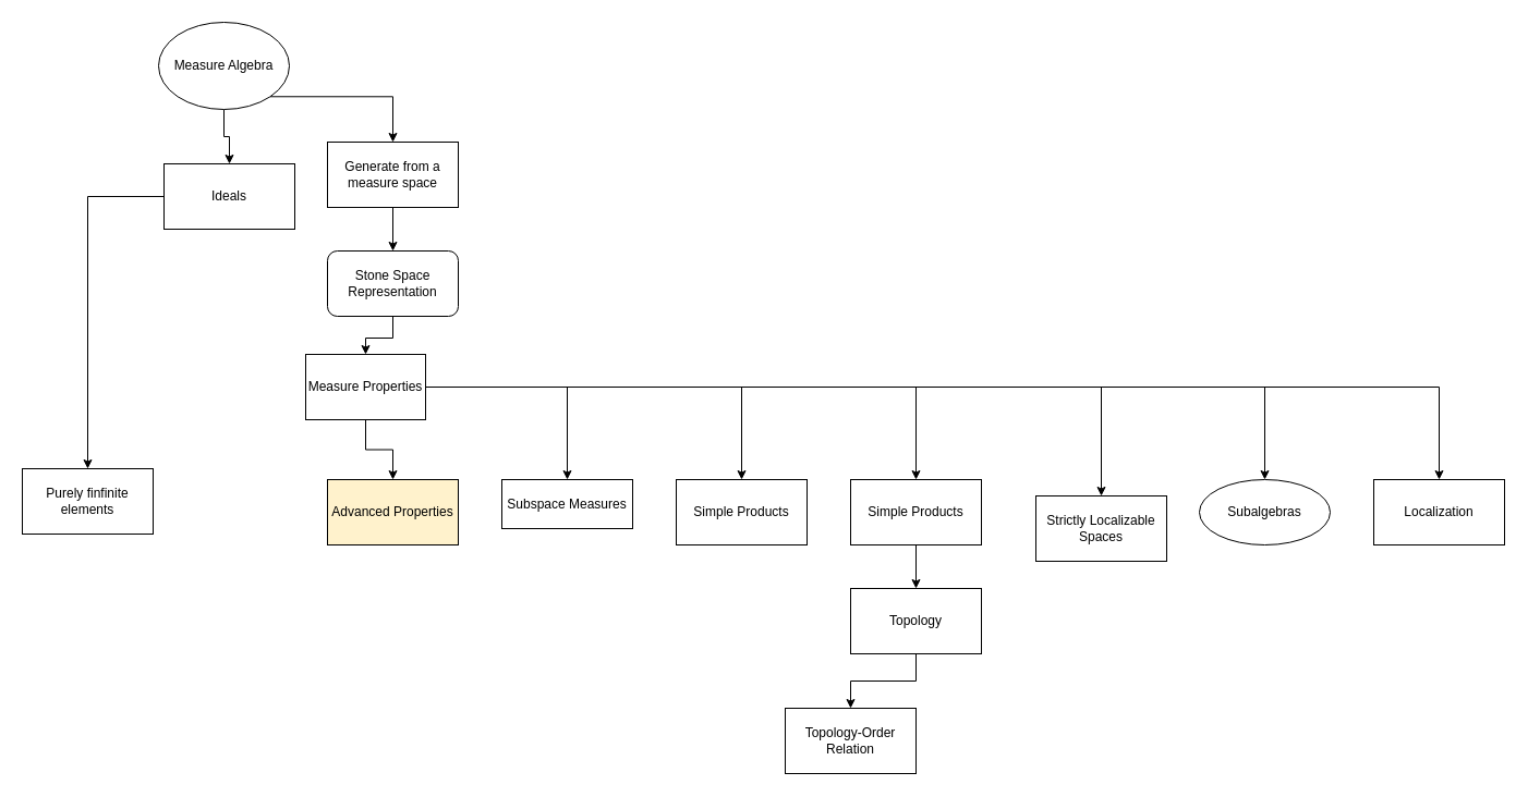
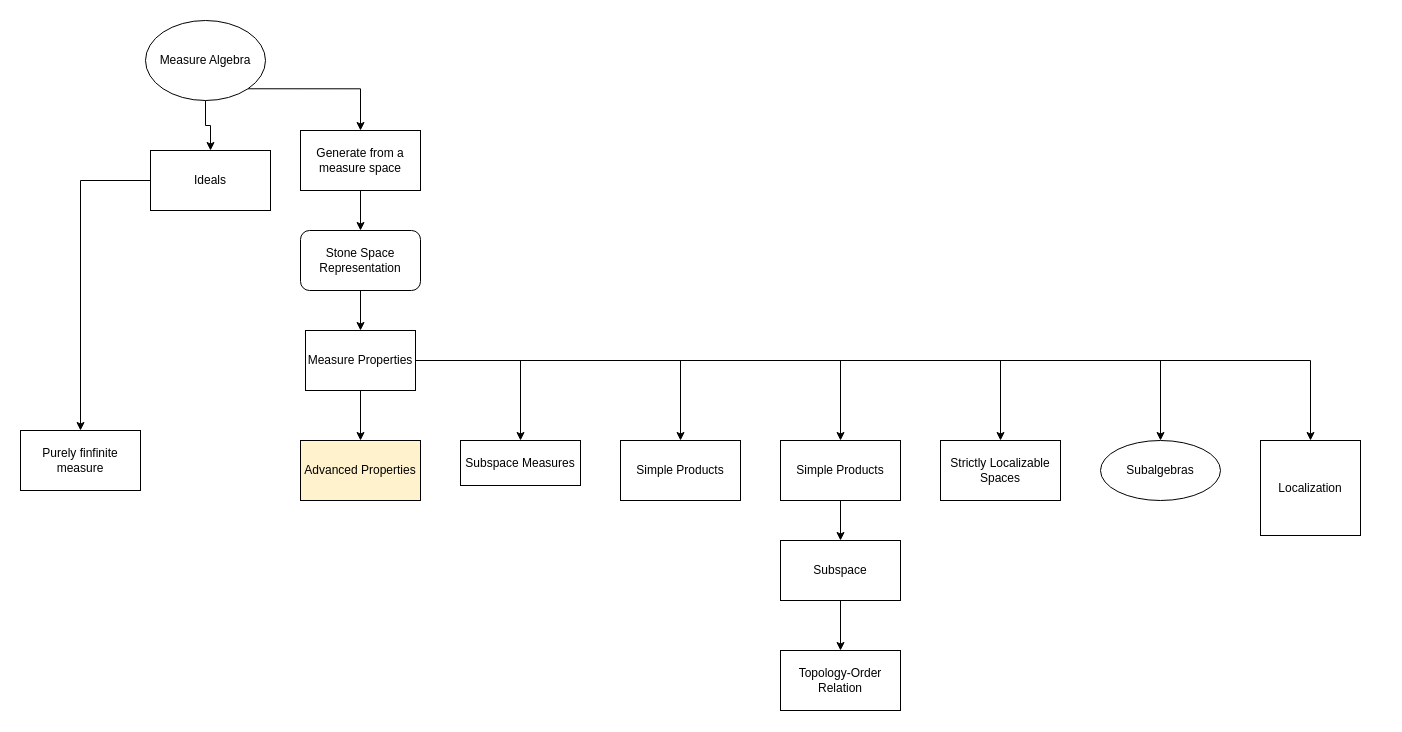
- <mxCell id="18" value="Measure Properties" style="rounded=0;whiteSpace=wrap;html=1;" vertex="1" parent="1"><mxGeometry x="280" y="325" width="110" height="60" as="geometry" /></mxCell>
+ <mxCell id="18" value="Measure Properties" style="rounded=0;whiteSpace=wrap;html=1;" vertex="1" parent="1"><mxGeometry x="305" y="330" width="110" height="60" as="geometry" /></mxCell>
- <mxCell id="27" value="Purely finfinite elements" style="rounded=0;whiteSpace=wrap;html=1;" vertex="1" parent="1"><mxGeometry x="20" y="430" width="120" height="60" as="geometry" /></mxCell>
+ <mxCell id="27" value="Purely finfinite measure" style="rounded=0;whiteSpace=wrap;html=1;" vertex="1" parent="1"><mxGeometry x="20" y="430" width="120" height="60" as="geometry" /></mxCell>
- <mxCell id="26" value="Localization" style="rounded=0;whiteSpace=wrap;html=1;" vertex="1" parent="1"><mxGeometry x="1260" y="440" width="120" height="60" as="geometry" /></mxCell>
+ <mxCell id="26" value="Localization" style="rounded=0;whiteSpace=wrap;html=1;" vertex="1" parent="1"><mxGeometry x="1260" y="440" width="100" height="95" as="geometry" /></mxCell>
- <mxCell id="24" value="Strictly Localizable Spaces" style="rounded=0;whiteSpace=wrap;html=1;" vertex="1" parent="1"><mxGeometry x="950" y="455" width="120" height="60" as="geometry" /></mxCell>
+ <mxCell id="24" value="Strictly Localizable Spaces" style="rounded=0;whiteSpace=wrap;html=1;" vertex="1" parent="1"><mxGeometry x="940" y="440" width="120" height="60" as="geometry" /></mxCell>
- <mxCell id="29" value="Topology" style="rounded=0;whiteSpace=wrap;html=1;" vertex="1" parent="1"><mxGeometry x="780" y="540" width="120" height="60" as="geometry" /></mxCell>
+ <mxCell id="29" value="Subspace" style="rounded=0;whiteSpace=wrap;html=1;" vertex="1" parent="1"><mxGeometry x="780" y="540" width="120" height="60" as="geometry" /></mxCell>
- <mxCell id="30" value="Topology-Order&lt;br&gt;Relation" style="rounded=0;whiteSpace=wrap;html=1;" vertex="1" parent="1"><mxGeometry x="720" y="650" width="120" height="60" as="geometry" /></mxCell>
+ <mxCell id="30" value="Topology-Order&lt;br&gt;Relation" style="rounded=0;whiteSpace=wrap;html=1;" vertex="1" parent="1"><mxGeometry x="780" y="650" width="120" height="60" as="geometry" /></mxCell>
